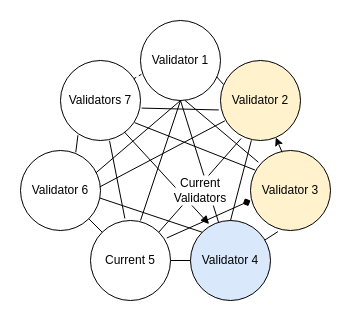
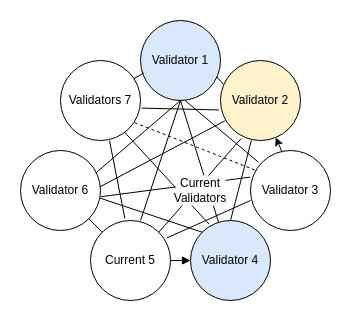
- <mxCell id="6" value="Validator 1" style="ellipse;whiteSpace=wrap;html=1;" vertex="1" parent="1"><mxGeometry x="140" y="20" width="80" height="80" as="geometry" /></mxCell>
+ <mxCell id="6" value="Validator 1" style="ellipse;whiteSpace=wrap;html=1;fillColor=#dae8fc;" vertex="1" parent="1"><mxGeometry x="140" y="20" width="80" height="80" as="geometry" /></mxCell>
- <mxCell id="12" value="" style="endArrow=none;html=1;rounded=0;entryX=0.039;entryY=0.657;entryDx=0;entryDy=0;entryPerimeter=0;exitX=0.914;exitY=0.229;exitDx=0;exitDy=0;exitPerimeter=0;dashed=1;" edge="1" parent="1" source="4" target="6"><mxGeometry width="50" height="50" relative="1" as="geometry"><mxPoint x="100" y="220" as="sourcePoint" /><mxPoint x="150" y="170" as="targetPoint" /></mxGeometry></mxCell>
+ <mxCell id="12" value="" style="endArrow=none;html=1;rounded=0;entryX=0.039;entryY=0.657;entryDx=0;entryDy=0;entryPerimeter=0;exitX=0.914;exitY=0.229;exitDx=0;exitDy=0;exitPerimeter=0;" edge="1" parent="1" source="4" target="6"><mxGeometry width="50" height="50" relative="1" as="geometry"><mxPoint x="100" y="220" as="sourcePoint" /><mxPoint x="150" y="170" as="targetPoint" /></mxGeometry></mxCell>
- <mxCell id="11" value="" style="endArrow=none;html=1;rounded=0;exitX=0.691;exitY=0.023;exitDx=0;exitDy=0;exitPerimeter=0;entryX=0.218;entryY=0.934;entryDx=0;entryDy=0;entryPerimeter=0;" edge="1" parent="1" source="2" target="4"><mxGeometry width="50" height="50" relative="1" as="geometry"><mxPoint x="50" y="190" as="sourcePoint" /><mxPoint x="100" y="140" as="targetPoint" /></mxGeometry></mxCell>
- <mxCell id="28" value="" style="endArrow=none;html=1;rounded=0;entryX=0.058;entryY=0.245;entryDx=0;entryDy=0;entryPerimeter=0;exitX=0.927;exitY=0.777;exitDx=0;exitDy=0;exitPerimeter=0;" edge="1" parent="1" source="4" target="5"><mxGeometry width="50" height="50" relative="1" as="geometry"><mxPoint x="190" y="190" as="sourcePoint" /><mxPoint x="240" y="140" as="targetPoint" /></mxGeometry></mxCell>
+ <mxCell id="28" value="" style="endArrow=none;html=1;rounded=0;entryX=0.058;entryY=0.245;entryDx=0;entryDy=0;entryPerimeter=0;exitX=0.927;exitY=0.777;exitDx=0;exitDy=0;exitPerimeter=0;dashed=1;" edge="1" parent="1" source="4" target="5"><mxGeometry width="50" height="50" relative="1" as="geometry"><mxPoint x="190" y="190" as="sourcePoint" /><mxPoint x="240" y="140" as="targetPoint" /></mxGeometry></mxCell>
- <mxCell id="5" value="Validator 3" style="ellipse;whiteSpace=wrap;html=1;fillColor=#fff2cc;" vertex="1" parent="1"><mxGeometry x="250" y="150" width="80" height="80" as="geometry" /></mxCell>
+ <mxCell id="5" value="Validator 3" style="ellipse;whiteSpace=wrap;html=1;" vertex="1" parent="1"><mxGeometry x="250" y="150" width="80" height="80" as="geometry" /></mxCell>
+ <mxCell id="27" value="" style="endArrow=none;html=1;rounded=0;entryX=-0.006;entryY=0.333;entryDx=0;entryDy=0;entryPerimeter=0;exitX=1.008;exitY=0.577;exitDx=0;exitDy=0;exitPerimeter=0;" edge="1" parent="1" source="2" target="5"><mxGeometry width="50" height="50" relative="1" as="geometry"><mxPoint x="190" y="230" as="sourcePoint" /><mxPoint x="240" y="180" as="targetPoint" /></mxGeometry></mxCell>
- <mxCell id="23" value="" style="endArrow=diamond;html=1;rounded=0;entryX=0;entryY=0.625;entryDx=0;entryDy=0;entryPerimeter=0;exitX=0.953;exitY=0.219;exitDx=0;exitDy=0;exitPerimeter=0;" edge="1" parent="1" source="3" target="5"><mxGeometry width="50" height="50" relative="1" as="geometry"><mxPoint x="190" y="120" as="sourcePoint" /><mxPoint x="240" y="70" as="targetPoint" /></mxGeometry></mxCell>
+ <mxCell id="23" value="" style="endArrow=none;html=1;rounded=0;entryX=0;entryY=0.625;entryDx=0;entryDy=0;entryPerimeter=0;exitX=0.953;exitY=0.219;exitDx=0;exitDy=0;exitPerimeter=0;" edge="1" parent="1" source="3" target="5"><mxGeometry width="50" height="50" relative="1" as="geometry"><mxPoint x="190" y="120" as="sourcePoint" /><mxPoint x="240" y="70" as="targetPoint" /></mxGeometry></mxCell>
- <mxCell id="29" value="" style="endArrow=block;html=1;rounded=0;entryX=0.232;entryY=0.045;entryDx=0;entryDy=0;entryPerimeter=0;exitX=0.799;exitY=0.894;exitDx=0;exitDy=0;exitPerimeter=0;" edge="1" parent="1" source="4" target="8"><mxGeometry width="50" height="50" relative="1" as="geometry"><mxPoint x="190" y="190" as="sourcePoint" /><mxPoint x="240" y="140" as="targetPoint" /></mxGeometry></mxCell>
+ <mxCell id="29" value="" style="endArrow=none;html=1;rounded=0;entryX=0.232;entryY=0.045;entryDx=0;entryDy=0;entryPerimeter=0;exitX=0.799;exitY=0.894;exitDx=0;exitDy=0;exitPerimeter=0;" edge="1" parent="1" source="4" target="8"><mxGeometry width="50" height="50" relative="1" as="geometry"><mxPoint x="190" y="190" as="sourcePoint" /><mxPoint x="240" y="140" as="targetPoint" /></mxGeometry></mxCell>
- <mxCell id="15" value="" style="endArrow=none;html=1;rounded=0;entryX=0.343;entryY=1.014;entryDx=0;entryDy=0;entryPerimeter=0;" edge="1" parent="1" source="8" target="5"><mxGeometry width="50" height="50" relative="1" as="geometry"><mxPoint x="270" y="260" as="sourcePoint" /><mxPoint x="150" y="170" as="targetPoint" /></mxGeometry></mxCell>
- <mxCell id="9" value="" style="endArrow=none;html=1;rounded=0;" edge="1" parent="1" source="3" target="8"><mxGeometry width="50" height="50" relative="1" as="geometry"><mxPoint x="100" y="220" as="sourcePoint" /><mxPoint x="150" y="170" as="targetPoint" /></mxGeometry></mxCell>
+ <mxCell id="9" value="" style="endArrow=block;html=1;rounded=0;" edge="1" parent="1" source="3" target="8"><mxGeometry width="50" height="50" relative="1" as="geometry"><mxPoint x="100" y="220" as="sourcePoint" /><mxPoint x="150" y="170" as="targetPoint" /></mxGeometry></mxCell>
